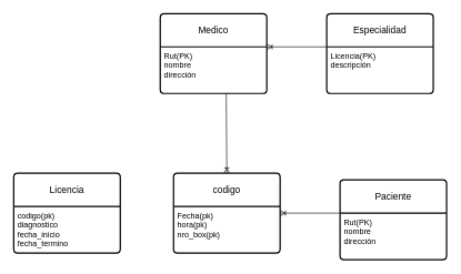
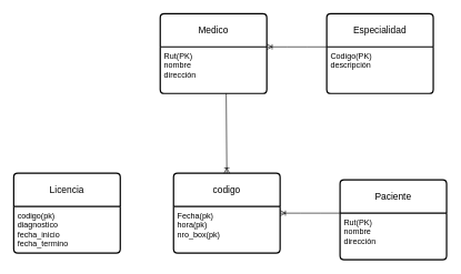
- <mxCell id="7" value="&lt;div&gt;Licencia(PK)&lt;/div&gt;&lt;div&gt;descripción&lt;/div&gt;&lt;div&gt;&lt;br&gt;&lt;/div&gt;" style="align=left;strokeColor=none;fillColor=none;spacingLeft=4;fontSize=12;verticalAlign=top;resizable=0;rotatable=0;part=1;html=1;" parent="6" vertex="1"><mxGeometry y="50" width="160" height="70" as="geometry" /></mxCell>
+ <mxCell id="7" value="&lt;div&gt;Codigo(PK)&lt;/div&gt;&lt;div&gt;descripción&lt;/div&gt;&lt;div&gt;&lt;br&gt;&lt;/div&gt;" style="align=left;strokeColor=none;fillColor=none;spacingLeft=4;fontSize=12;verticalAlign=top;resizable=0;rotatable=0;part=1;html=1;" parent="6" vertex="1"><mxGeometry y="50" width="160" height="70" as="geometry" /></mxCell>
